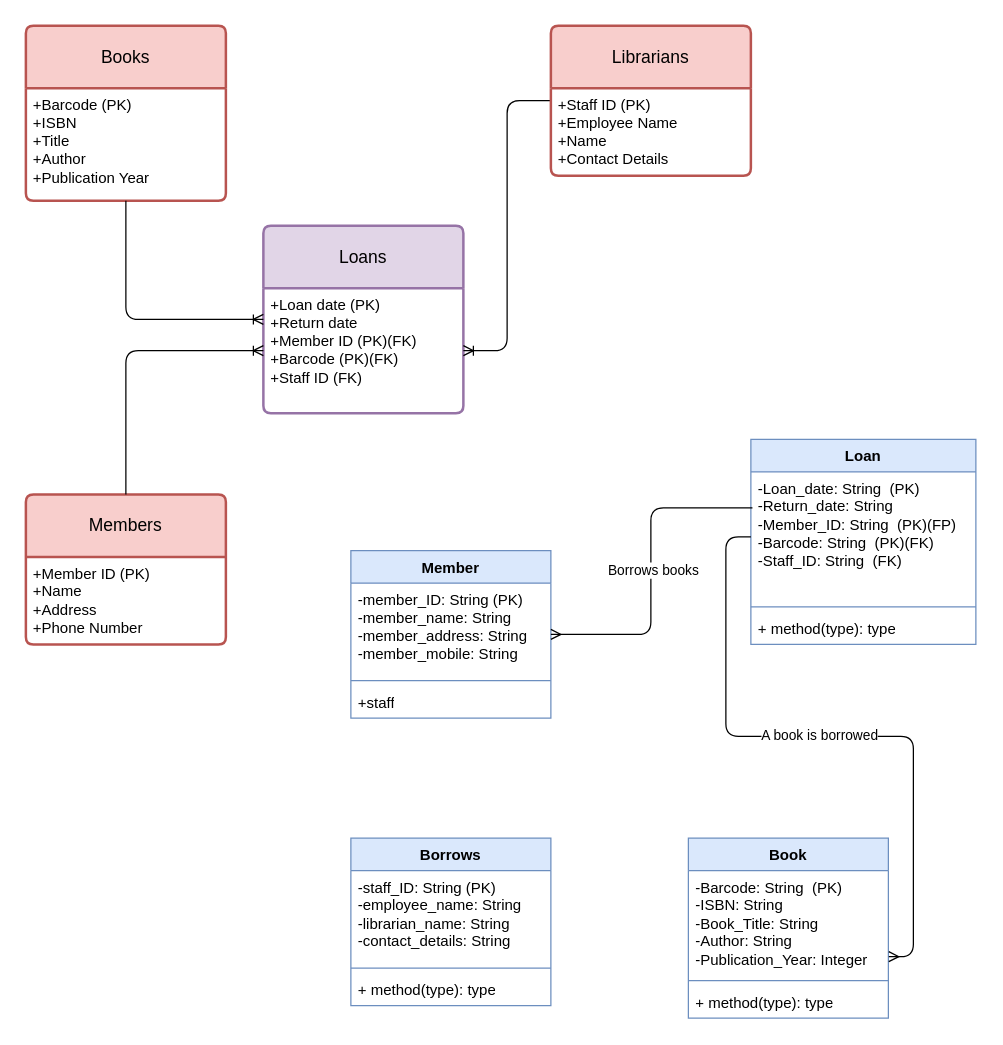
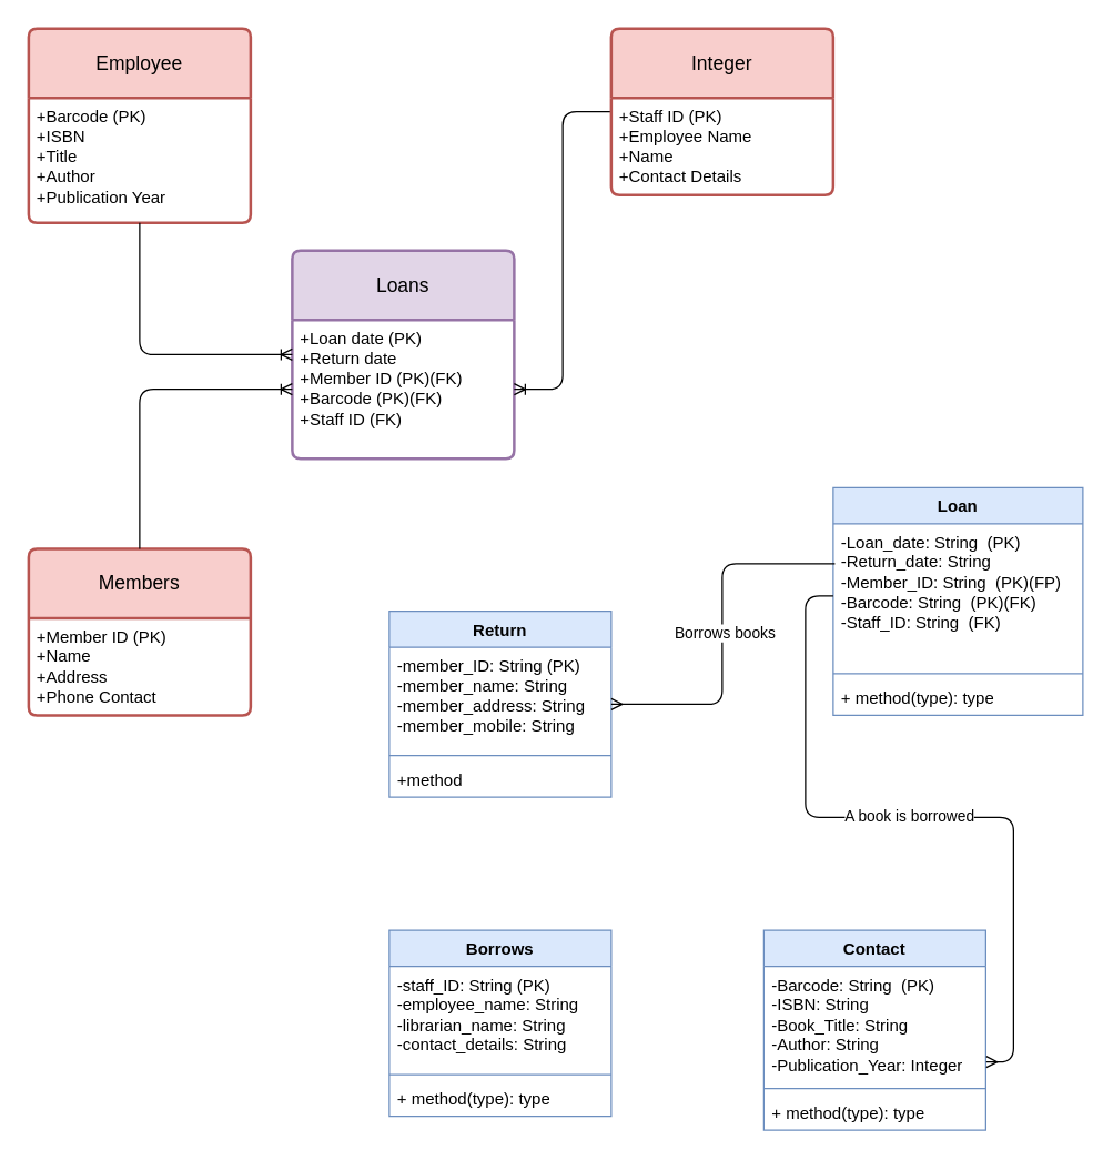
- <mxCell id="6" value="Books" style="swimlane;childLayout=stackLayout;horizontal=1;startSize=50;horizontalStack=0;rounded=1;fontSize=14;fontStyle=0;strokeWidth=2;resizeParent=0;resizeLast=1;shadow=0;dashed=0;align=center;arcSize=4;whiteSpace=wrap;html=1;fillColor=#f8cecc;strokeColor=#b85450;" parent="1" vertex="1"><mxGeometry x="20" y="20" width="160" height="140" as="geometry" /></mxCell>
+ <mxCell id="6" value="Employee" style="swimlane;childLayout=stackLayout;horizontal=1;startSize=50;horizontalStack=0;rounded=1;fontSize=14;fontStyle=0;strokeWidth=2;resizeParent=0;resizeLast=1;shadow=0;dashed=0;align=center;arcSize=4;whiteSpace=wrap;html=1;fillColor=#f8cecc;strokeColor=#b85450;" parent="1" vertex="1"><mxGeometry x="20" y="20" width="160" height="140" as="geometry" /></mxCell>
- <mxCell id="9" value="Librarians" style="swimlane;childLayout=stackLayout;horizontal=1;startSize=50;horizontalStack=0;rounded=1;fontSize=14;fontStyle=0;strokeWidth=2;resizeParent=0;resizeLast=1;shadow=0;dashed=0;align=center;arcSize=4;whiteSpace=wrap;html=1;fillColor=#f8cecc;strokeColor=#b85450;" parent="1" vertex="1"><mxGeometry x="440" y="20" width="160" height="120" as="geometry" /></mxCell>
+ <mxCell id="9" value="Integer" style="swimlane;childLayout=stackLayout;horizontal=1;startSize=50;horizontalStack=0;rounded=1;fontSize=14;fontStyle=0;strokeWidth=2;resizeParent=0;resizeLast=1;shadow=0;dashed=0;align=center;arcSize=4;whiteSpace=wrap;html=1;fillColor=#f8cecc;strokeColor=#b85450;" parent="1" vertex="1"><mxGeometry x="440" y="20" width="160" height="120" as="geometry" /></mxCell>
- <mxCell id="17" value="Member" style="swimlane;fontStyle=1;align=center;verticalAlign=top;childLayout=stackLayout;horizontal=1;startSize=26;horizontalStack=0;resizeParent=1;resizeParentMax=0;resizeLast=0;collapsible=1;marginBottom=0;whiteSpace=wrap;html=1;fillColor=#dae8fc;strokeColor=#6c8ebf;" vertex="1" parent="1"><mxGeometry x="280" y="440" width="160" height="134" as="geometry" /></mxCell>
+ <mxCell id="17" value="Return" style="swimlane;fontStyle=1;align=center;verticalAlign=top;childLayout=stackLayout;horizontal=1;startSize=26;horizontalStack=0;resizeParent=1;resizeParentMax=0;resizeLast=0;collapsible=1;marginBottom=0;whiteSpace=wrap;html=1;fillColor=#dae8fc;strokeColor=#6c8ebf;" vertex="1" parent="1"><mxGeometry x="280" y="440" width="160" height="134" as="geometry" /></mxCell>
- <mxCell id="3" value="+Member ID (PK)&lt;div&gt;+Name&lt;/div&gt;&lt;div&gt;+Address&lt;/div&gt;&lt;div&gt;+Phone Number&lt;/div&gt;" style="align=left;strokeColor=none;fillColor=none;spacingLeft=4;fontSize=12;verticalAlign=top;resizable=0;rotatable=0;part=1;html=1;" parent="2" vertex="1"><mxGeometry y="50" width="160" height="70" as="geometry" /></mxCell>
+ <mxCell id="3" value="+Member ID (PK)&lt;div&gt;+Name&lt;/div&gt;&lt;div&gt;+Address&lt;/div&gt;&lt;div&gt;+Phone Contact&lt;/div&gt;" style="align=left;strokeColor=none;fillColor=none;spacingLeft=4;fontSize=12;verticalAlign=top;resizable=0;rotatable=0;part=1;html=1;" parent="2" vertex="1"><mxGeometry y="50" width="160" height="70" as="geometry" /></mxCell>
- <mxCell id="20" value="+staff" style="text;strokeColor=none;fillColor=none;align=left;verticalAlign=top;spacingLeft=4;spacingRight=4;overflow=hidden;rotatable=0;points=[[0,0.5],[1,0.5]];portConstraint=eastwest;whiteSpace=wrap;html=1;" vertex="1" parent="17"><mxGeometry y="108" width="160" height="26" as="geometry" /></mxCell>
+ <mxCell id="20" value="+method" style="text;strokeColor=none;fillColor=none;align=left;verticalAlign=top;spacingLeft=4;spacingRight=4;overflow=hidden;rotatable=0;points=[[0,0.5],[1,0.5]];portConstraint=eastwest;whiteSpace=wrap;html=1;" vertex="1" parent="17"><mxGeometry y="108" width="160" height="26" as="geometry" /></mxCell>
- <mxCell id="25" value="Book" style="swimlane;fontStyle=1;align=center;verticalAlign=top;childLayout=stackLayout;horizontal=1;startSize=26;horizontalStack=0;resizeParent=1;resizeParentMax=0;resizeLast=0;collapsible=1;marginBottom=0;whiteSpace=wrap;html=1;fillColor=#dae8fc;strokeColor=#6c8ebf;" vertex="1" parent="1"><mxGeometry x="550" y="670" width="160" height="144" as="geometry" /></mxCell>
+ <mxCell id="25" value="Contact" style="swimlane;fontStyle=1;align=center;verticalAlign=top;childLayout=stackLayout;horizontal=1;startSize=26;horizontalStack=0;resizeParent=1;resizeParentMax=0;resizeLast=0;collapsible=1;marginBottom=0;whiteSpace=wrap;html=1;fillColor=#dae8fc;strokeColor=#6c8ebf;" vertex="1" parent="1"><mxGeometry x="550" y="670" width="160" height="144" as="geometry" /></mxCell>
